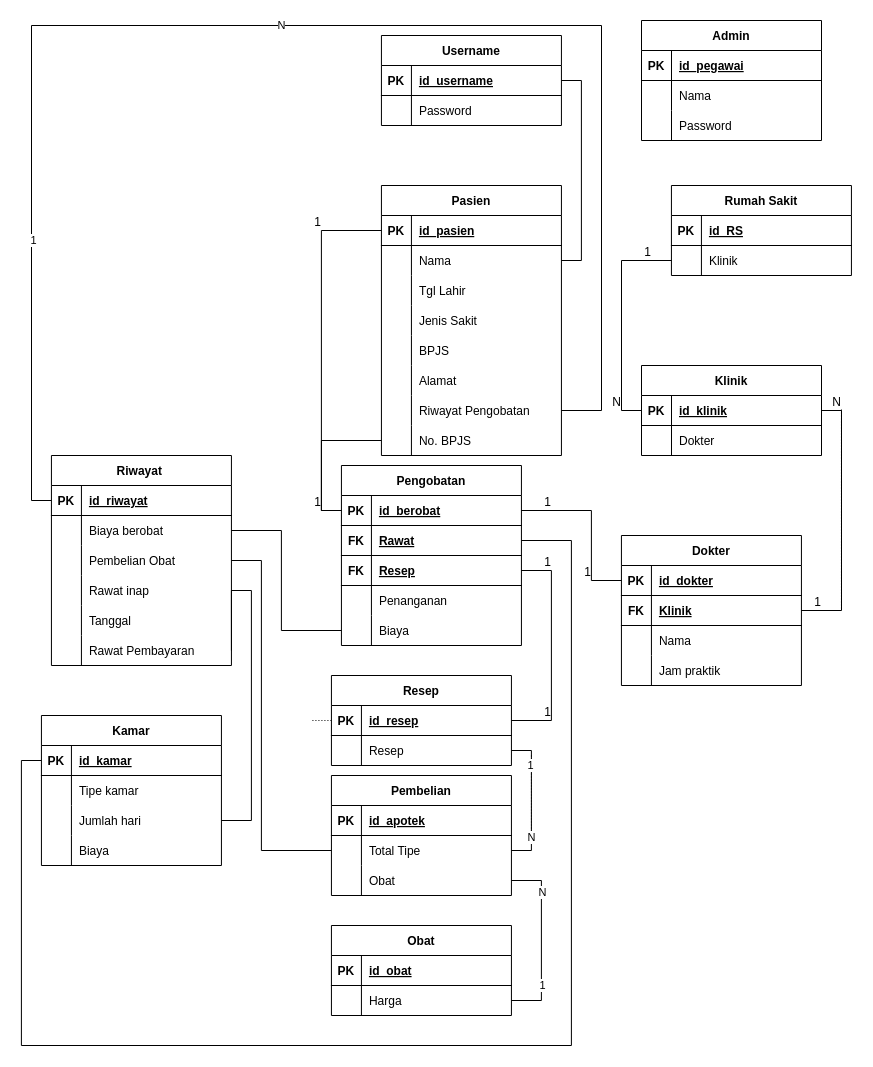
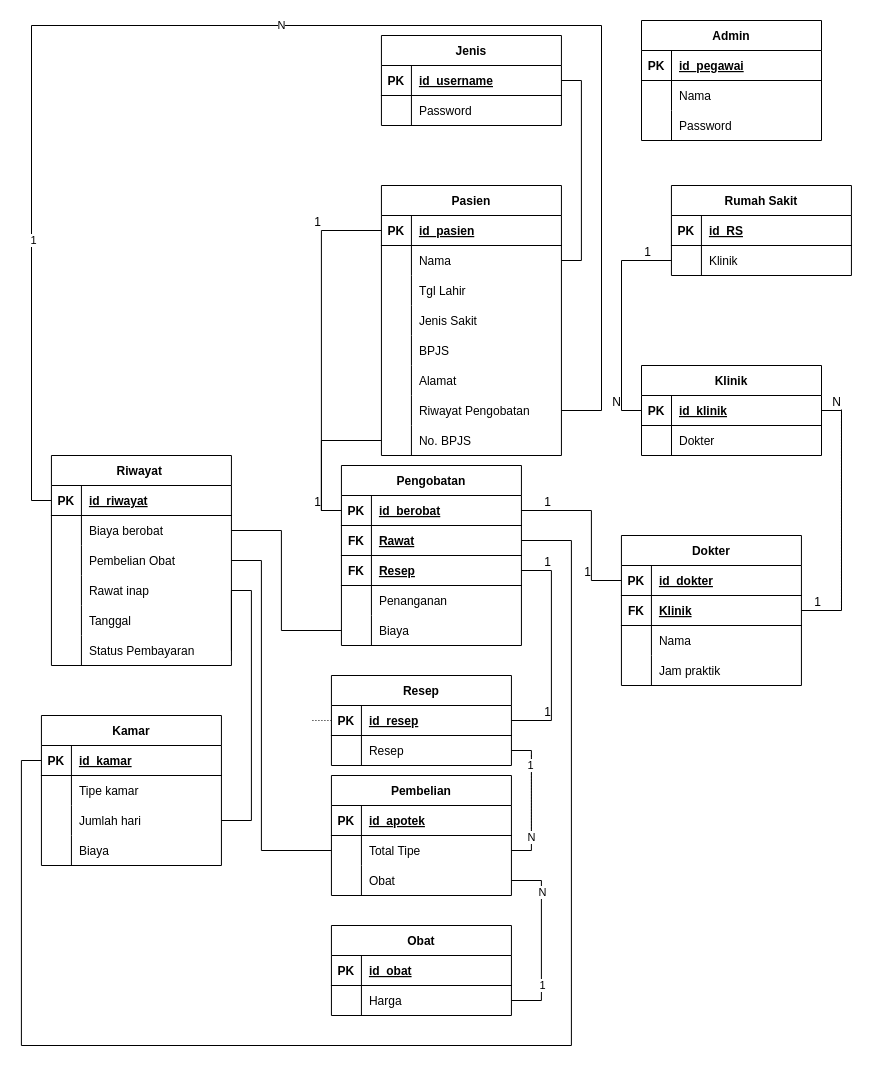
- <mxCell id="131" value="Username" style="shape=table;startSize=30;container=1;collapsible=1;childLayout=tableLayout;fixedRows=1;rowLines=0;fontStyle=1;align=center;resizeLast=1;" vertex="1" parent="1"><mxGeometry x="380.93" y="35" width="180" height="90" as="geometry" /></mxCell>
+ <mxCell id="131" value="Jenis" style="shape=table;startSize=30;container=1;collapsible=1;childLayout=tableLayout;fixedRows=1;rowLines=0;fontStyle=1;align=center;resizeLast=1;" vertex="1" parent="1"><mxGeometry x="380.93" y="35" width="180" height="90" as="geometry" /></mxCell>
- <mxCell id="167" value="Rawat Pembayaran" style="shape=partialRectangle;connectable=0;fillColor=none;top=0;left=0;bottom=0;right=0;align=left;spacingLeft=6;overflow=hidden;" vertex="1" parent="165"><mxGeometry x="30" width="150" height="30" as="geometry"><mxRectangle width="150" height="30" as="alternateBounds" /></mxGeometry></mxCell>
+ <mxCell id="167" value="Status Pembayaran" style="shape=partialRectangle;connectable=0;fillColor=none;top=0;left=0;bottom=0;right=0;align=left;spacingLeft=6;overflow=hidden;" vertex="1" parent="165"><mxGeometry x="30" width="150" height="30" as="geometry"><mxRectangle width="150" height="30" as="alternateBounds" /></mxGeometry></mxCell>
